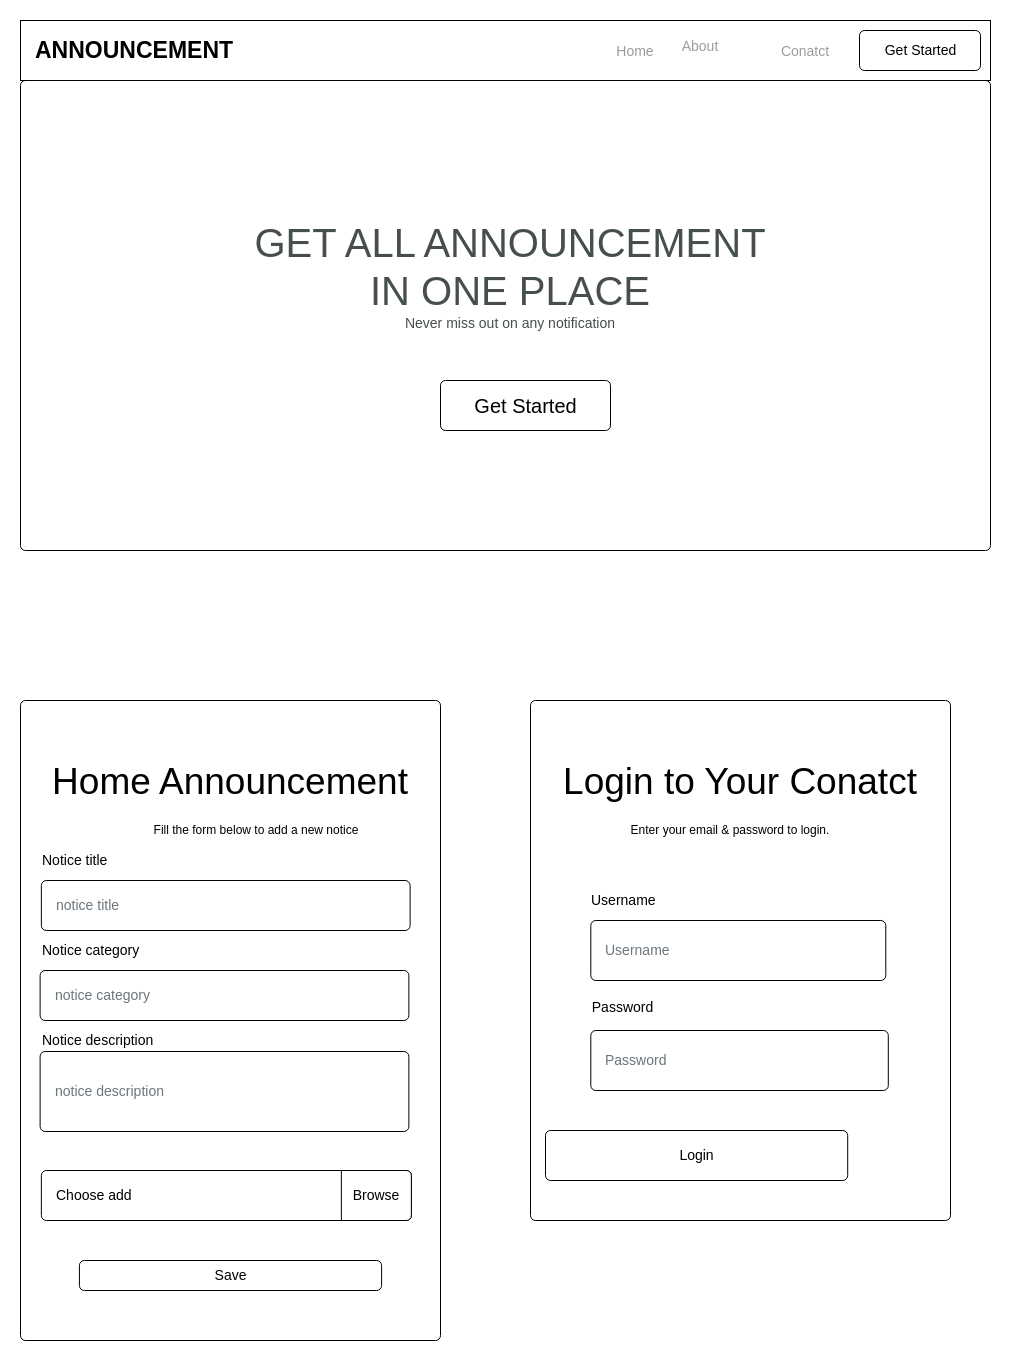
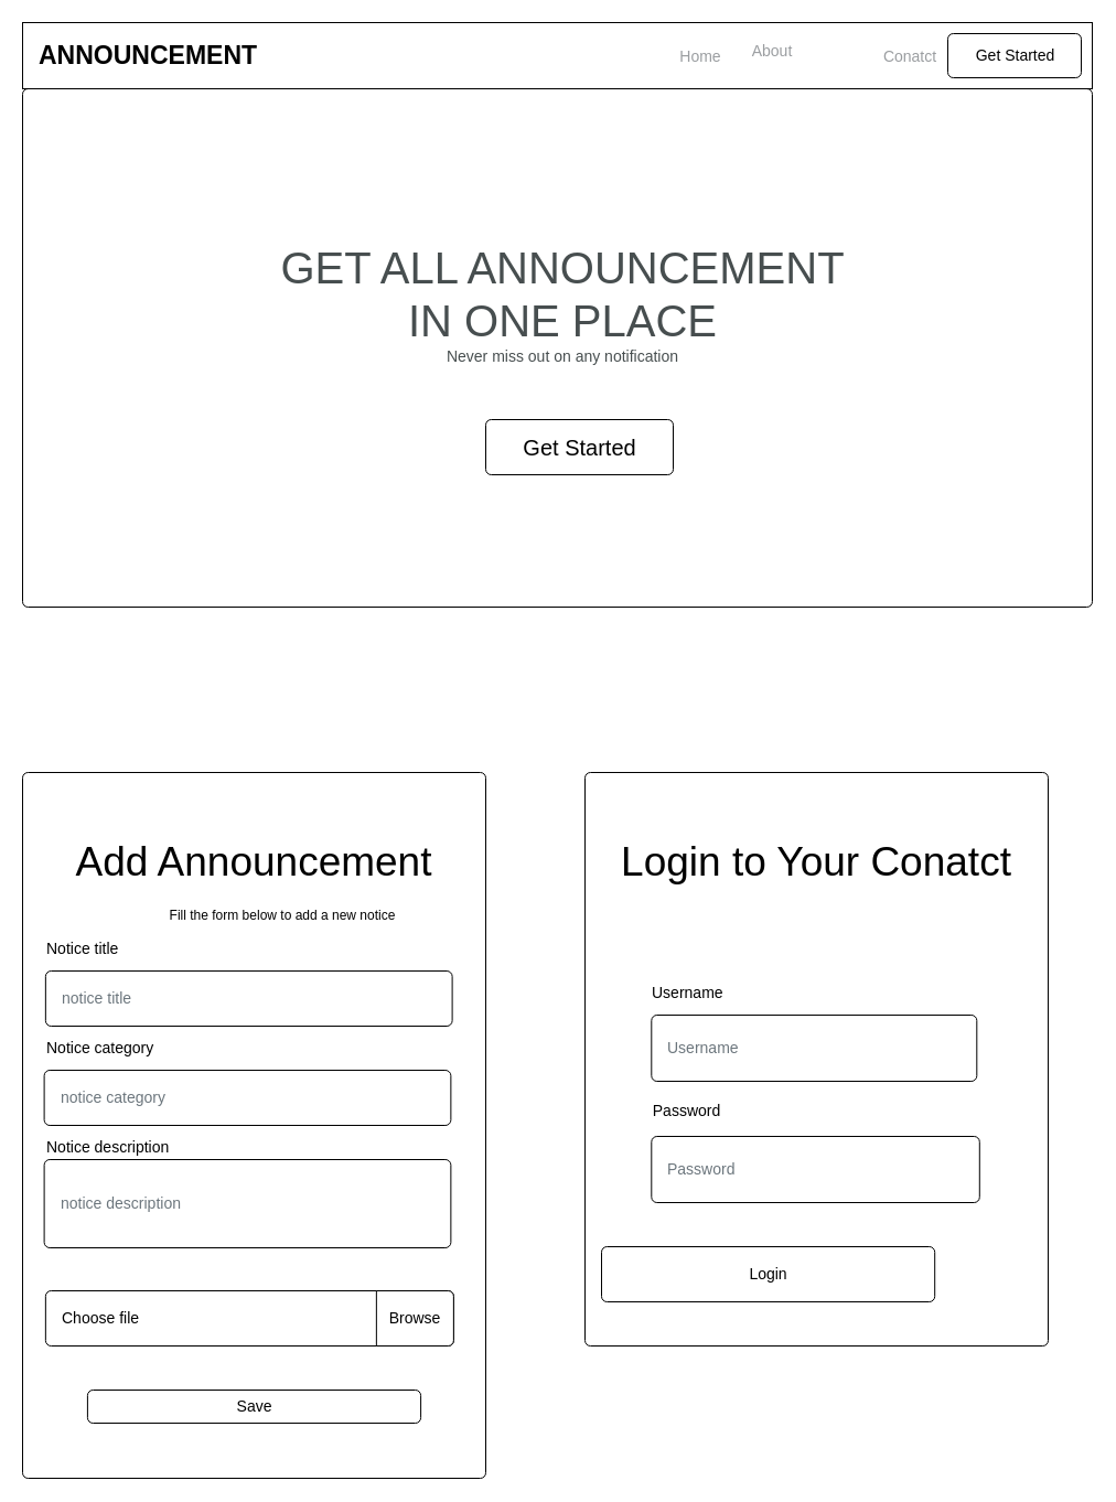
- <mxCell id="8" value="Conatct" style="fillColor=none;strokeColor=none;fontSize=14;fontColor=#9A9DA0;align=center;" parent="4" vertex="1"><mxGeometry x="750" y="10" width="70" height="40" as="geometry" /></mxCell>
+ <mxCell id="8" value="Conatct" style="fillColor=none;strokeColor=none;fontSize=14;fontColor=#9A9DA0;align=center;" parent="4" vertex="1"><mxGeometry x="770" y="10" width="70" height="40" as="geometry" /></mxCell>
- <mxCell id="2" value="&lt;span style=&quot;font-size: 37px&quot;&gt;Home Announcement&lt;/span&gt;" style="html=1;shadow=0;dashed=0;shape=mxgraph.bootstrap.rrect;rSize=5;html=1;whiteSpace=wrap;align=center;spacing=15;fontSize=14;verticalAlign=top;spacingTop=40;fillColor=none;" parent="1" vertex="1"><mxGeometry x="20" y="700" width="420" height="640" as="geometry" /></mxCell>
+ <mxCell id="2" value="&lt;span style=&quot;font-size: 37px&quot;&gt;Add Announcement&lt;/span&gt;" style="html=1;shadow=0;dashed=0;shape=mxgraph.bootstrap.rrect;rSize=5;html=1;whiteSpace=wrap;align=center;spacing=15;fontSize=14;verticalAlign=top;spacingTop=40;fillColor=none;" parent="1" vertex="1"><mxGeometry x="20" y="700" width="420" height="640" as="geometry" /></mxCell>
- <mxCell id="23" value="Enter your email &amp;amp; password to login." style="text;align=center;verticalAlign=middle;rounded=0;whiteSpace=wrap;html=1;" parent="1" vertex="1"><mxGeometry x="560" y="820" width="340" height="20" as="geometry" /></mxCell>
- <mxCell id="26" value="Choose add" style="html=1;shadow=0;dashed=0;shape=mxgraph.bootstrap.rrect;rSize=5;html=1;whiteSpace=wrap;align=left;spacingLeft=0;spacing=15;fontSize=14;fillColor=none;" parent="1" vertex="1"><mxGeometry x="40.87" y="1170" width="370" height="50" as="geometry" /></mxCell>
+ <mxCell id="26" value="Choose file" style="html=1;shadow=0;dashed=0;shape=mxgraph.bootstrap.rrect;rSize=5;html=1;whiteSpace=wrap;align=left;spacingLeft=0;spacing=15;fontSize=14;fillColor=none;" parent="1" vertex="1"><mxGeometry x="40.87" y="1170" width="370" height="50" as="geometry" /></mxCell>
